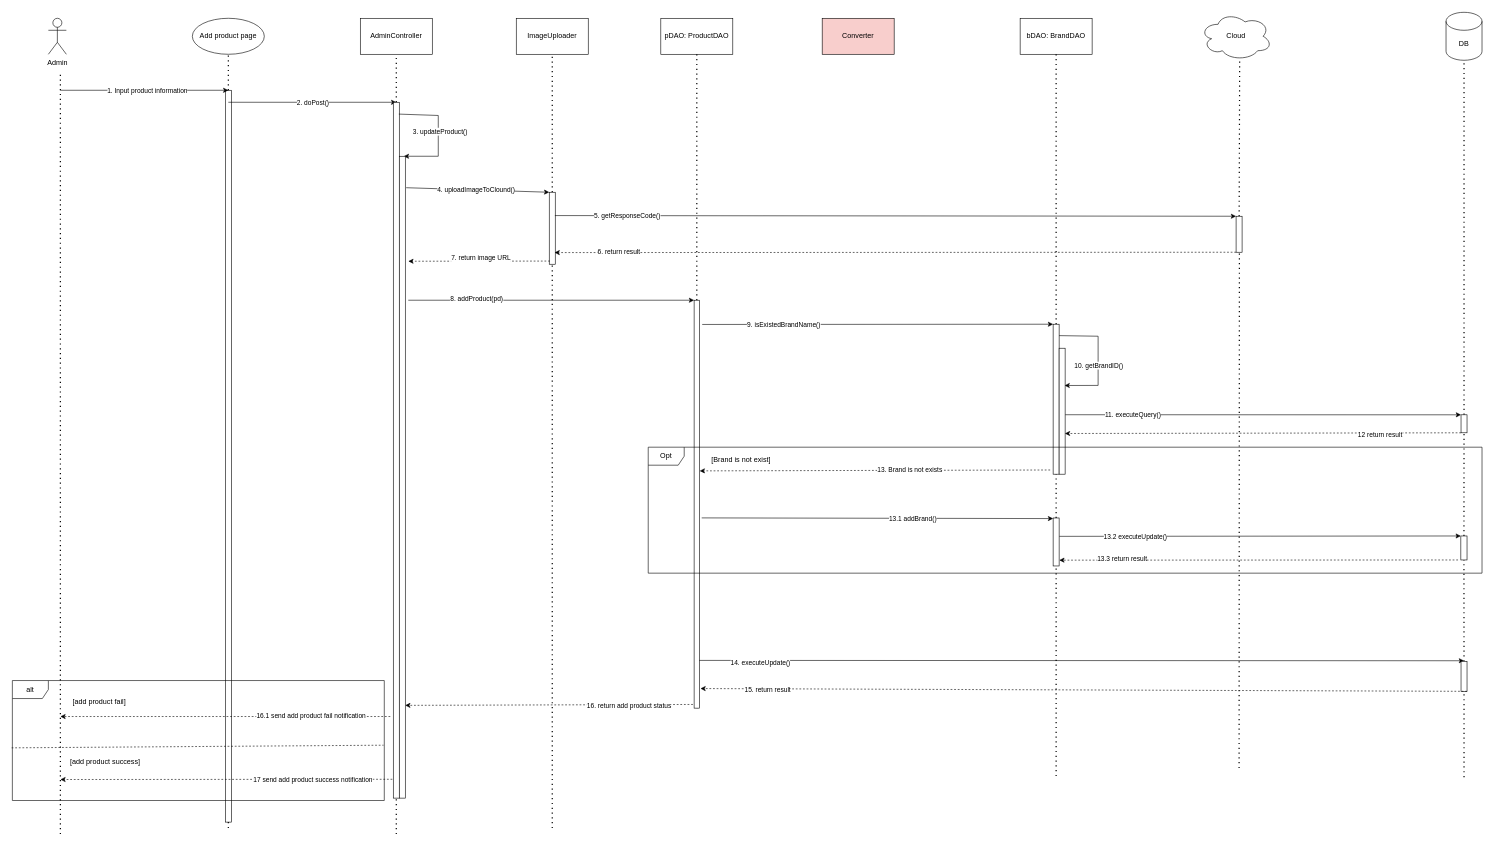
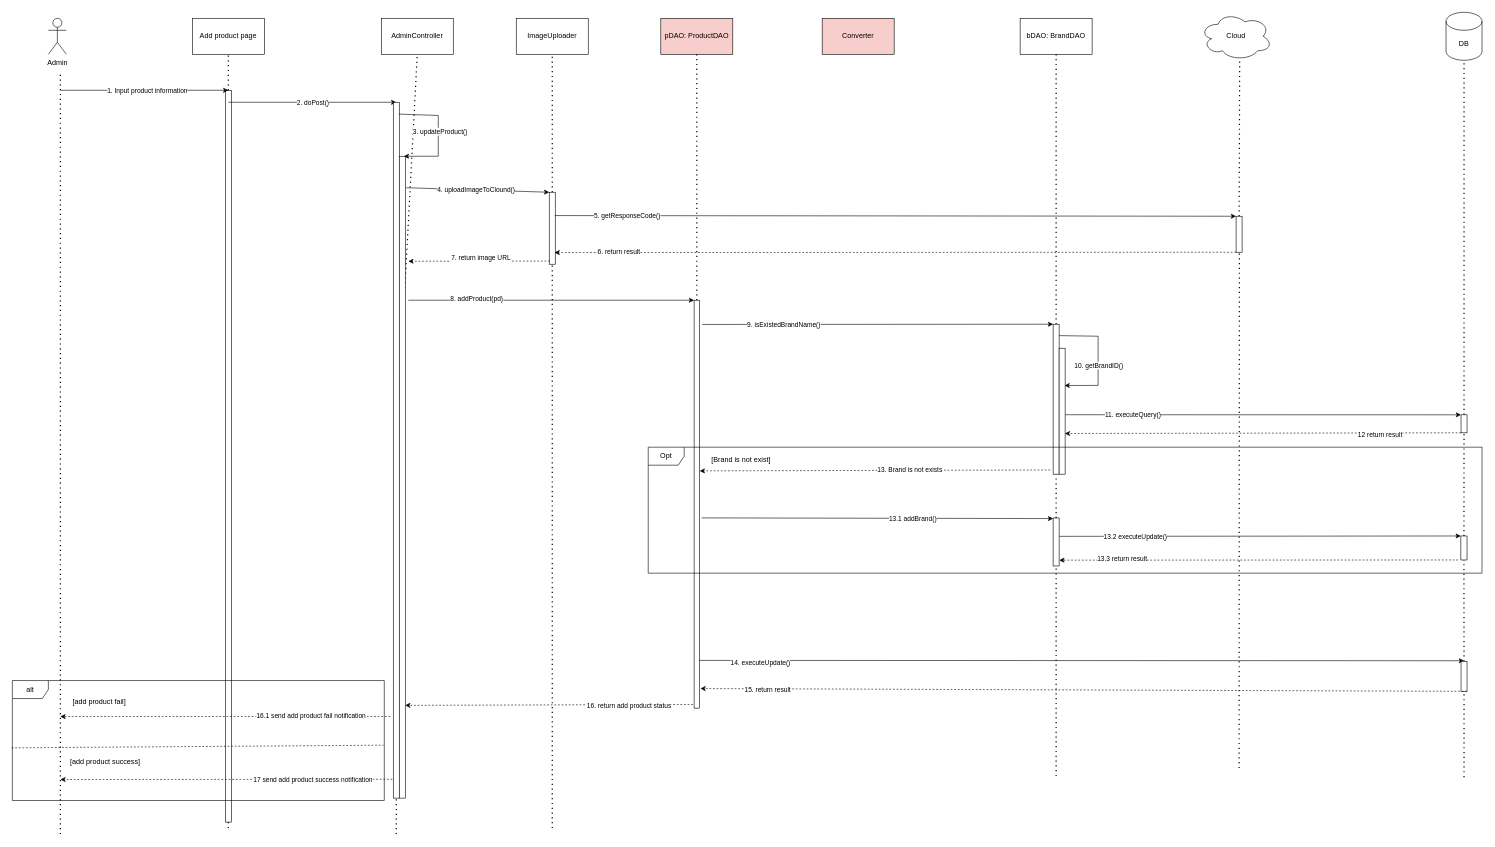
- <mxCell id="5" value="Add product page" style="ellipse;whiteSpace=wrap;html=1;" parent="1" vertex="1"><mxGeometry x="320" y="30" width="120" height="60" as="geometry" /></mxCell>
+ <mxCell id="5" value="Add product page" style="rounded=0;whiteSpace=wrap;html=1;" parent="1" vertex="1"><mxGeometry x="320" y="30" width="120" height="60" as="geometry" /></mxCell>
- <mxCell id="7" value="AdminController" style="rounded=0;whiteSpace=wrap;html=1;" parent="1" vertex="1"><mxGeometry x="600" y="30" width="120" height="60" as="geometry" /></mxCell>
+ <mxCell id="7" value="AdminController" style="rounded=0;whiteSpace=wrap;html=1;" parent="1" vertex="1"><mxGeometry x="635" y="30" width="120" height="60" as="geometry" /></mxCell>
- <mxCell id="10" value="pDAO: ProductDAO" style="rounded=0;whiteSpace=wrap;html=1;" parent="1" vertex="1"><mxGeometry x="1101" y="30" width="120" height="60" as="geometry" /></mxCell>
+ <mxCell id="10" value="pDAO: ProductDAO" style="rounded=0;whiteSpace=wrap;html=1;fillColor=#f8cecc;" parent="1" vertex="1"><mxGeometry x="1101" y="30" width="120" height="60" as="geometry" /></mxCell>
